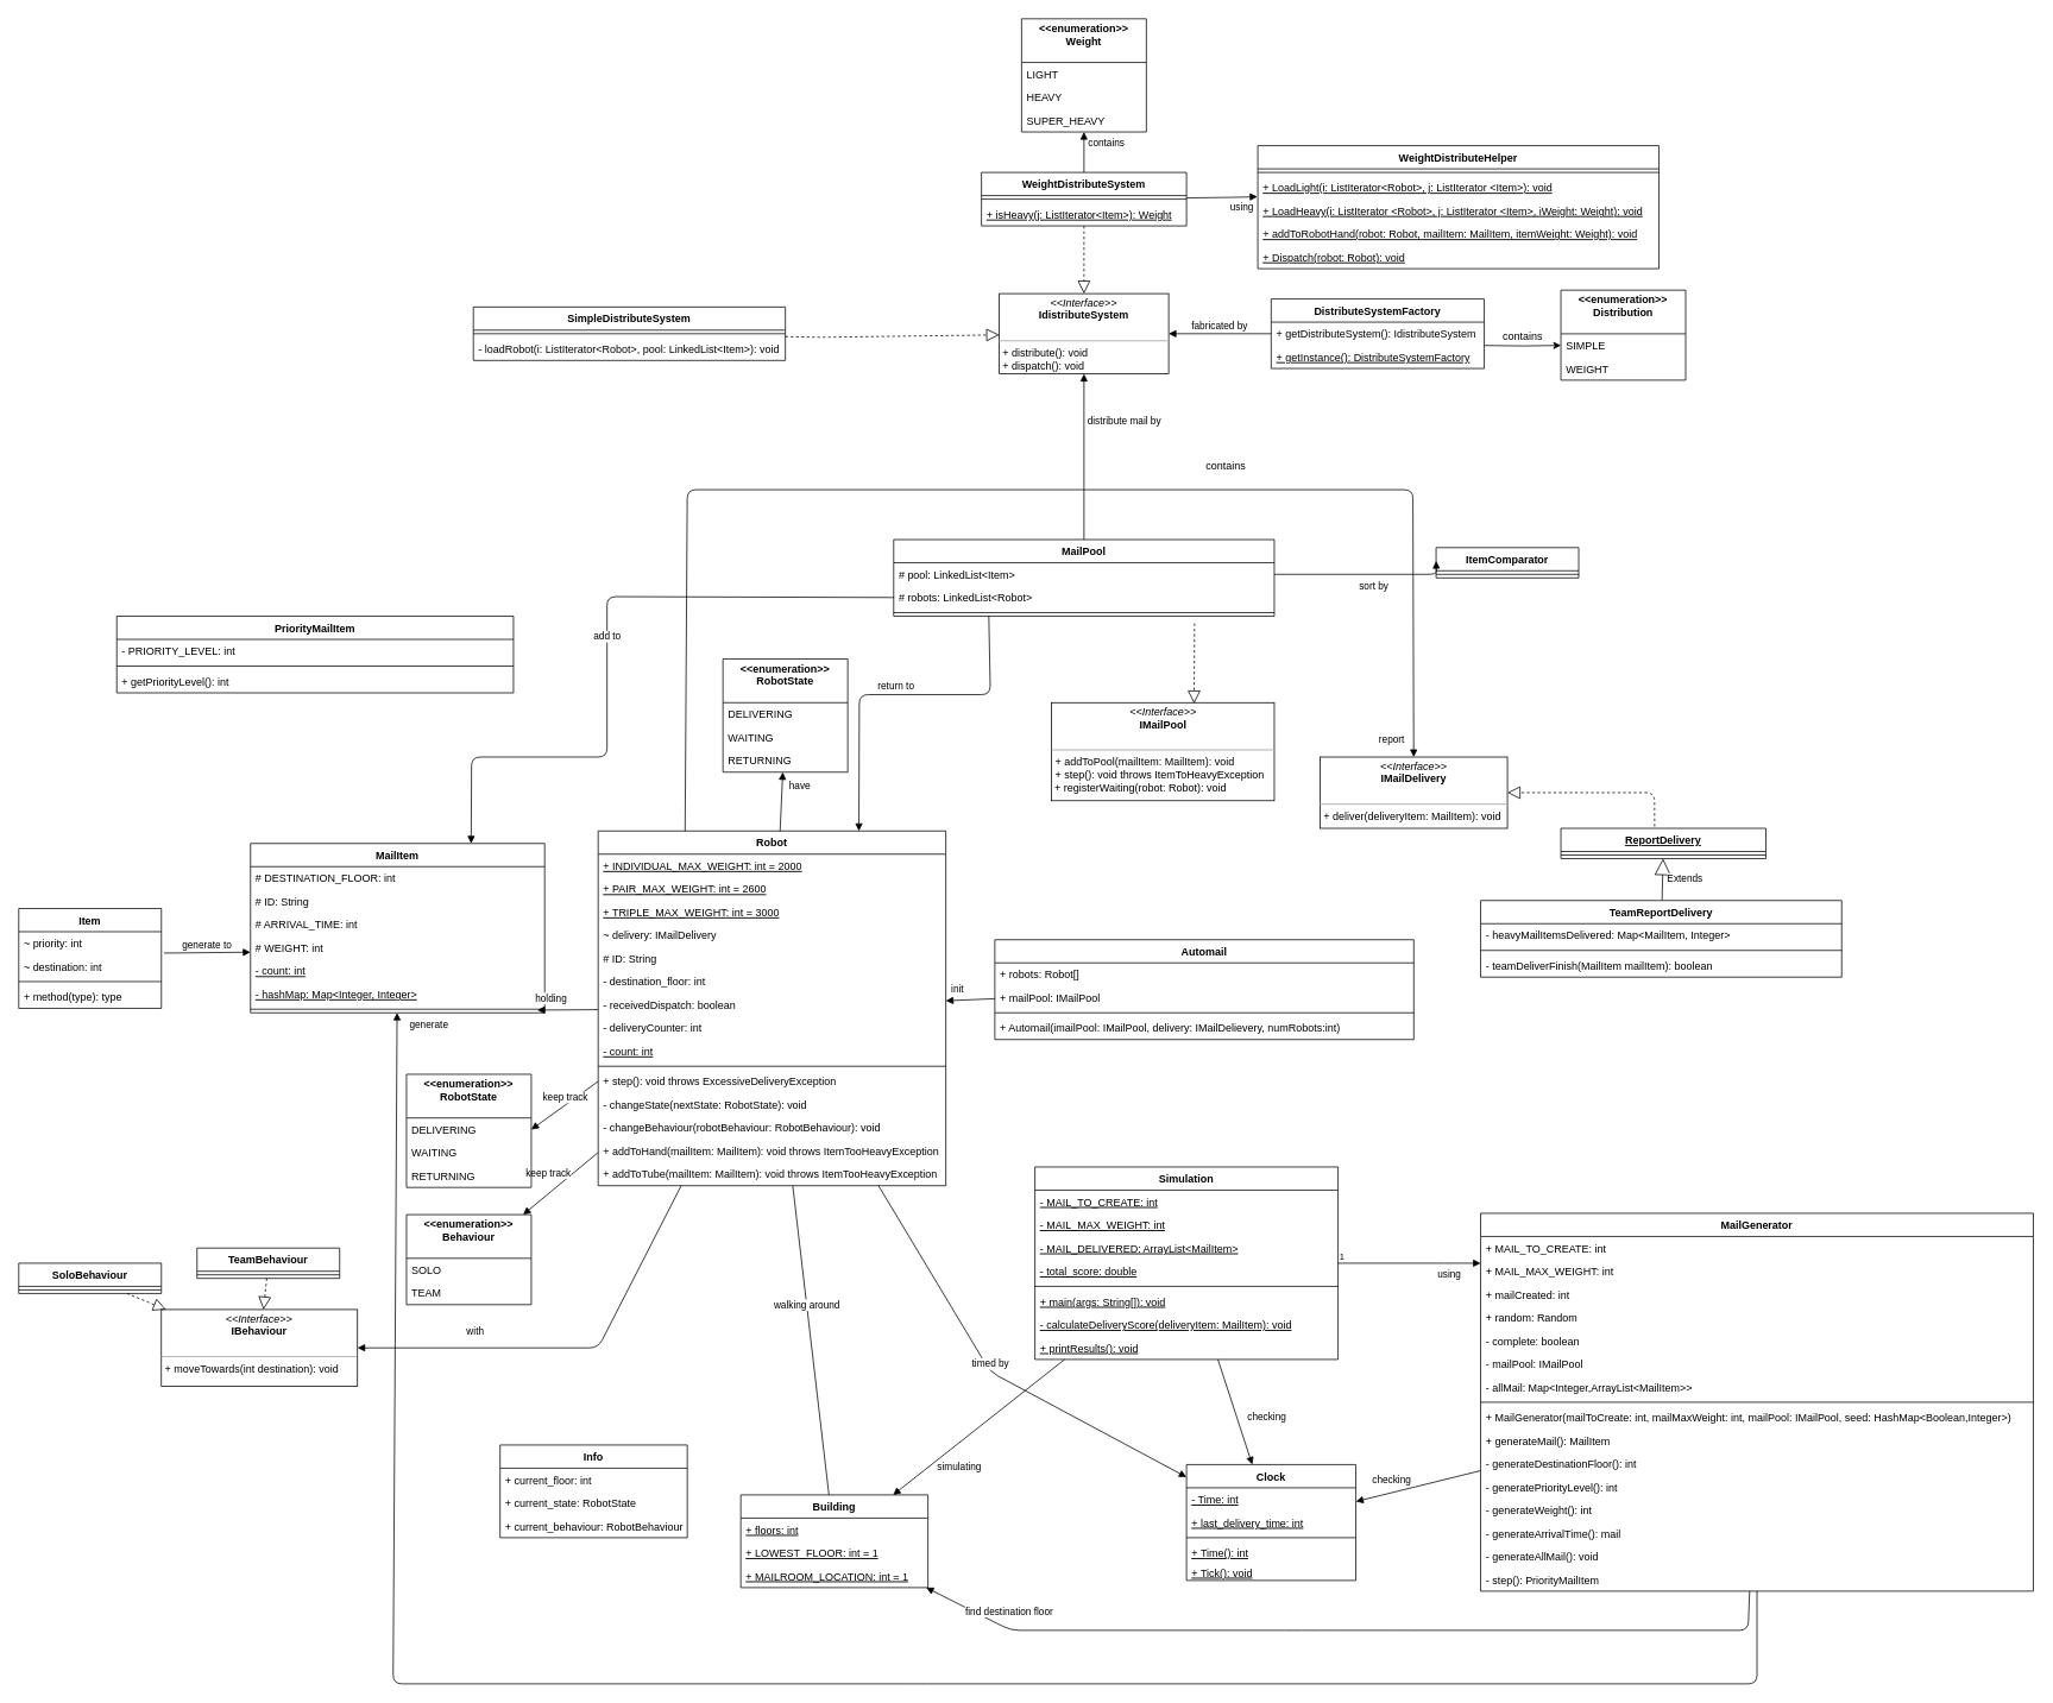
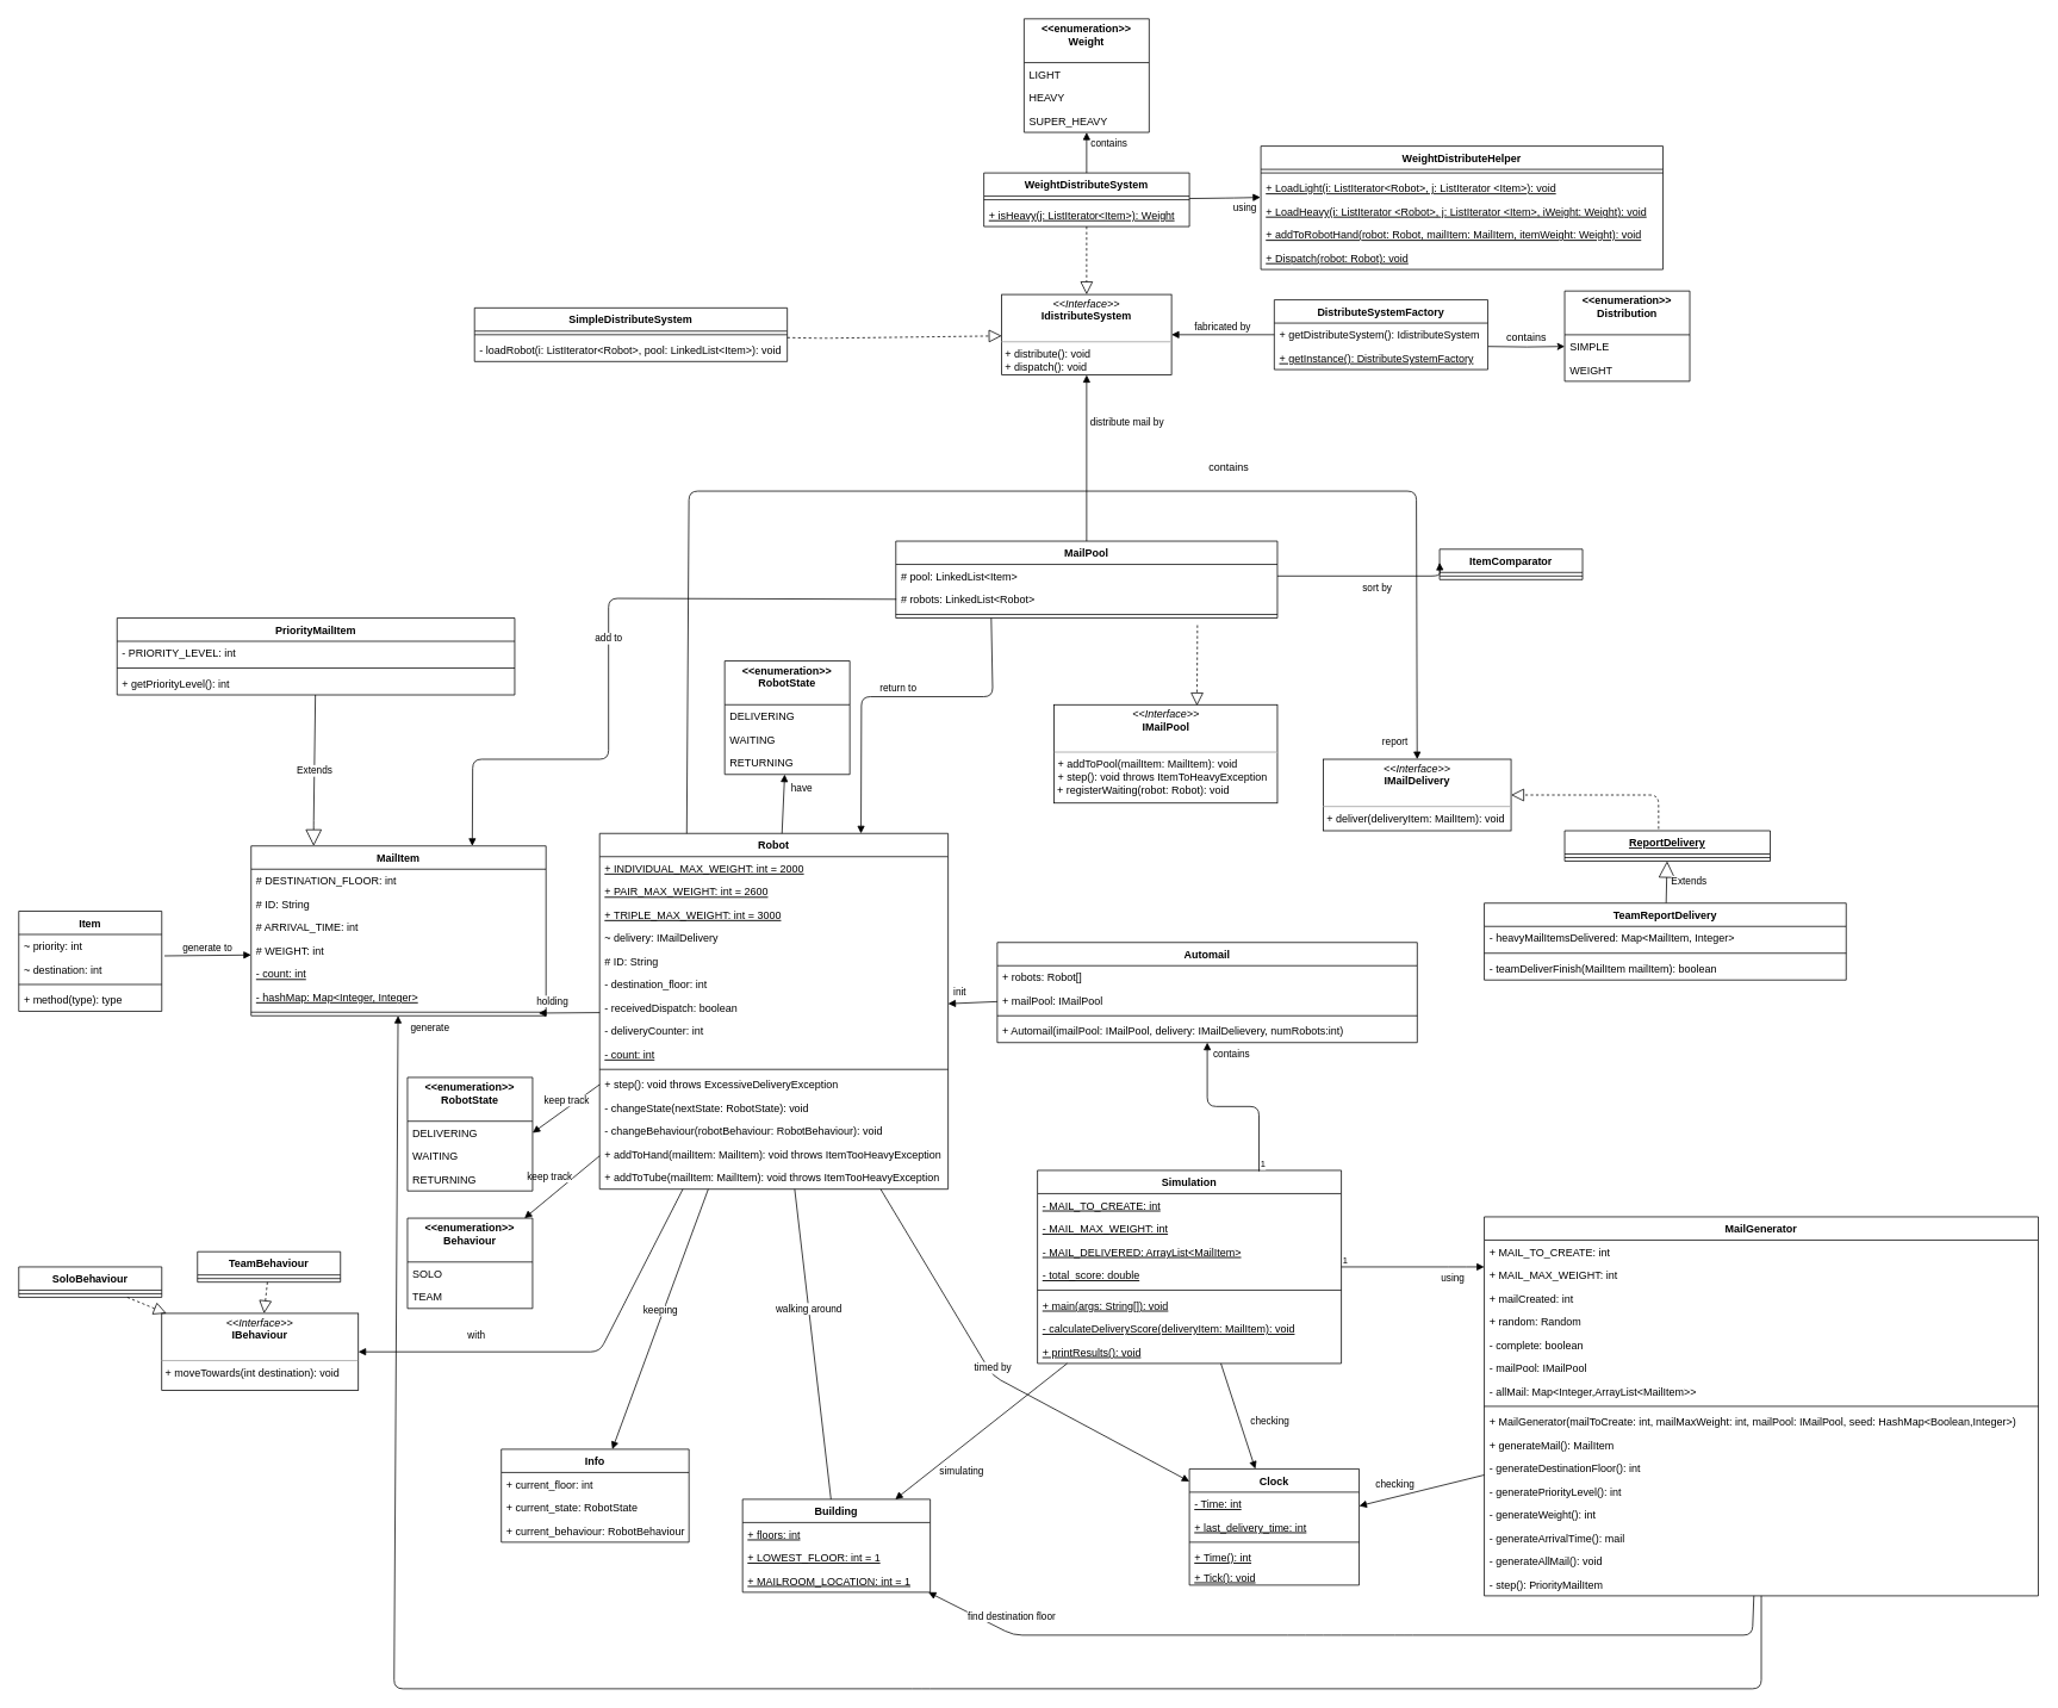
+ <mxCell id="60" value="Extends" style="endArrow=block;endSize=16;endFill=0;html=1;" parent="1" source="61" target="50" edge="1"><mxGeometry width="160" relative="1" as="geometry"><mxPoint x="445" y="829" as="sourcePoint" /><mxPoint x="260" y="1043" as="targetPoint" /><Array as="points"><mxPoint x="350" y="919" /><mxPoint x="350" y="946" /></Array></mxGeometry></mxCell>
+ <mxCell id="20" value="contains&lt;br&gt;" style="endArrow=block;endFill=1;html=1;edgeStyle=orthogonalEdgeStyle;align=left;verticalAlign=top;exitX=0.729;exitY=0.005;exitDx=0;exitDy=0;exitPerimeter=0;" parent="1" source="2" target="15" edge="1"><mxGeometry x="1" y="-5" relative="1" as="geometry"><mxPoint x="1110" y="1549" as="sourcePoint" /><mxPoint x="1270" y="1549" as="targetPoint" /><mxPoint as="offset" /></mxGeometry></mxCell>
+ <mxCell id="21" value="1" style="resizable=0;html=1;align=left;verticalAlign=bottom;labelBackgroundColor=#ffffff;fontSize=10;" parent="20" connectable="0" vertex="1"><mxGeometry x="-1" relative="1" as="geometry" /></mxCell>
+ <mxCell id="140" value="keeping" style="html=1;verticalAlign=bottom;endArrow=block;" parent="1" source="27" target="136" edge="1"><mxGeometry width="80" relative="1" as="geometry"><mxPoint x="520" y="1559" as="sourcePoint" /><mxPoint x="600" y="1559" as="targetPoint" /></mxGeometry></mxCell>
